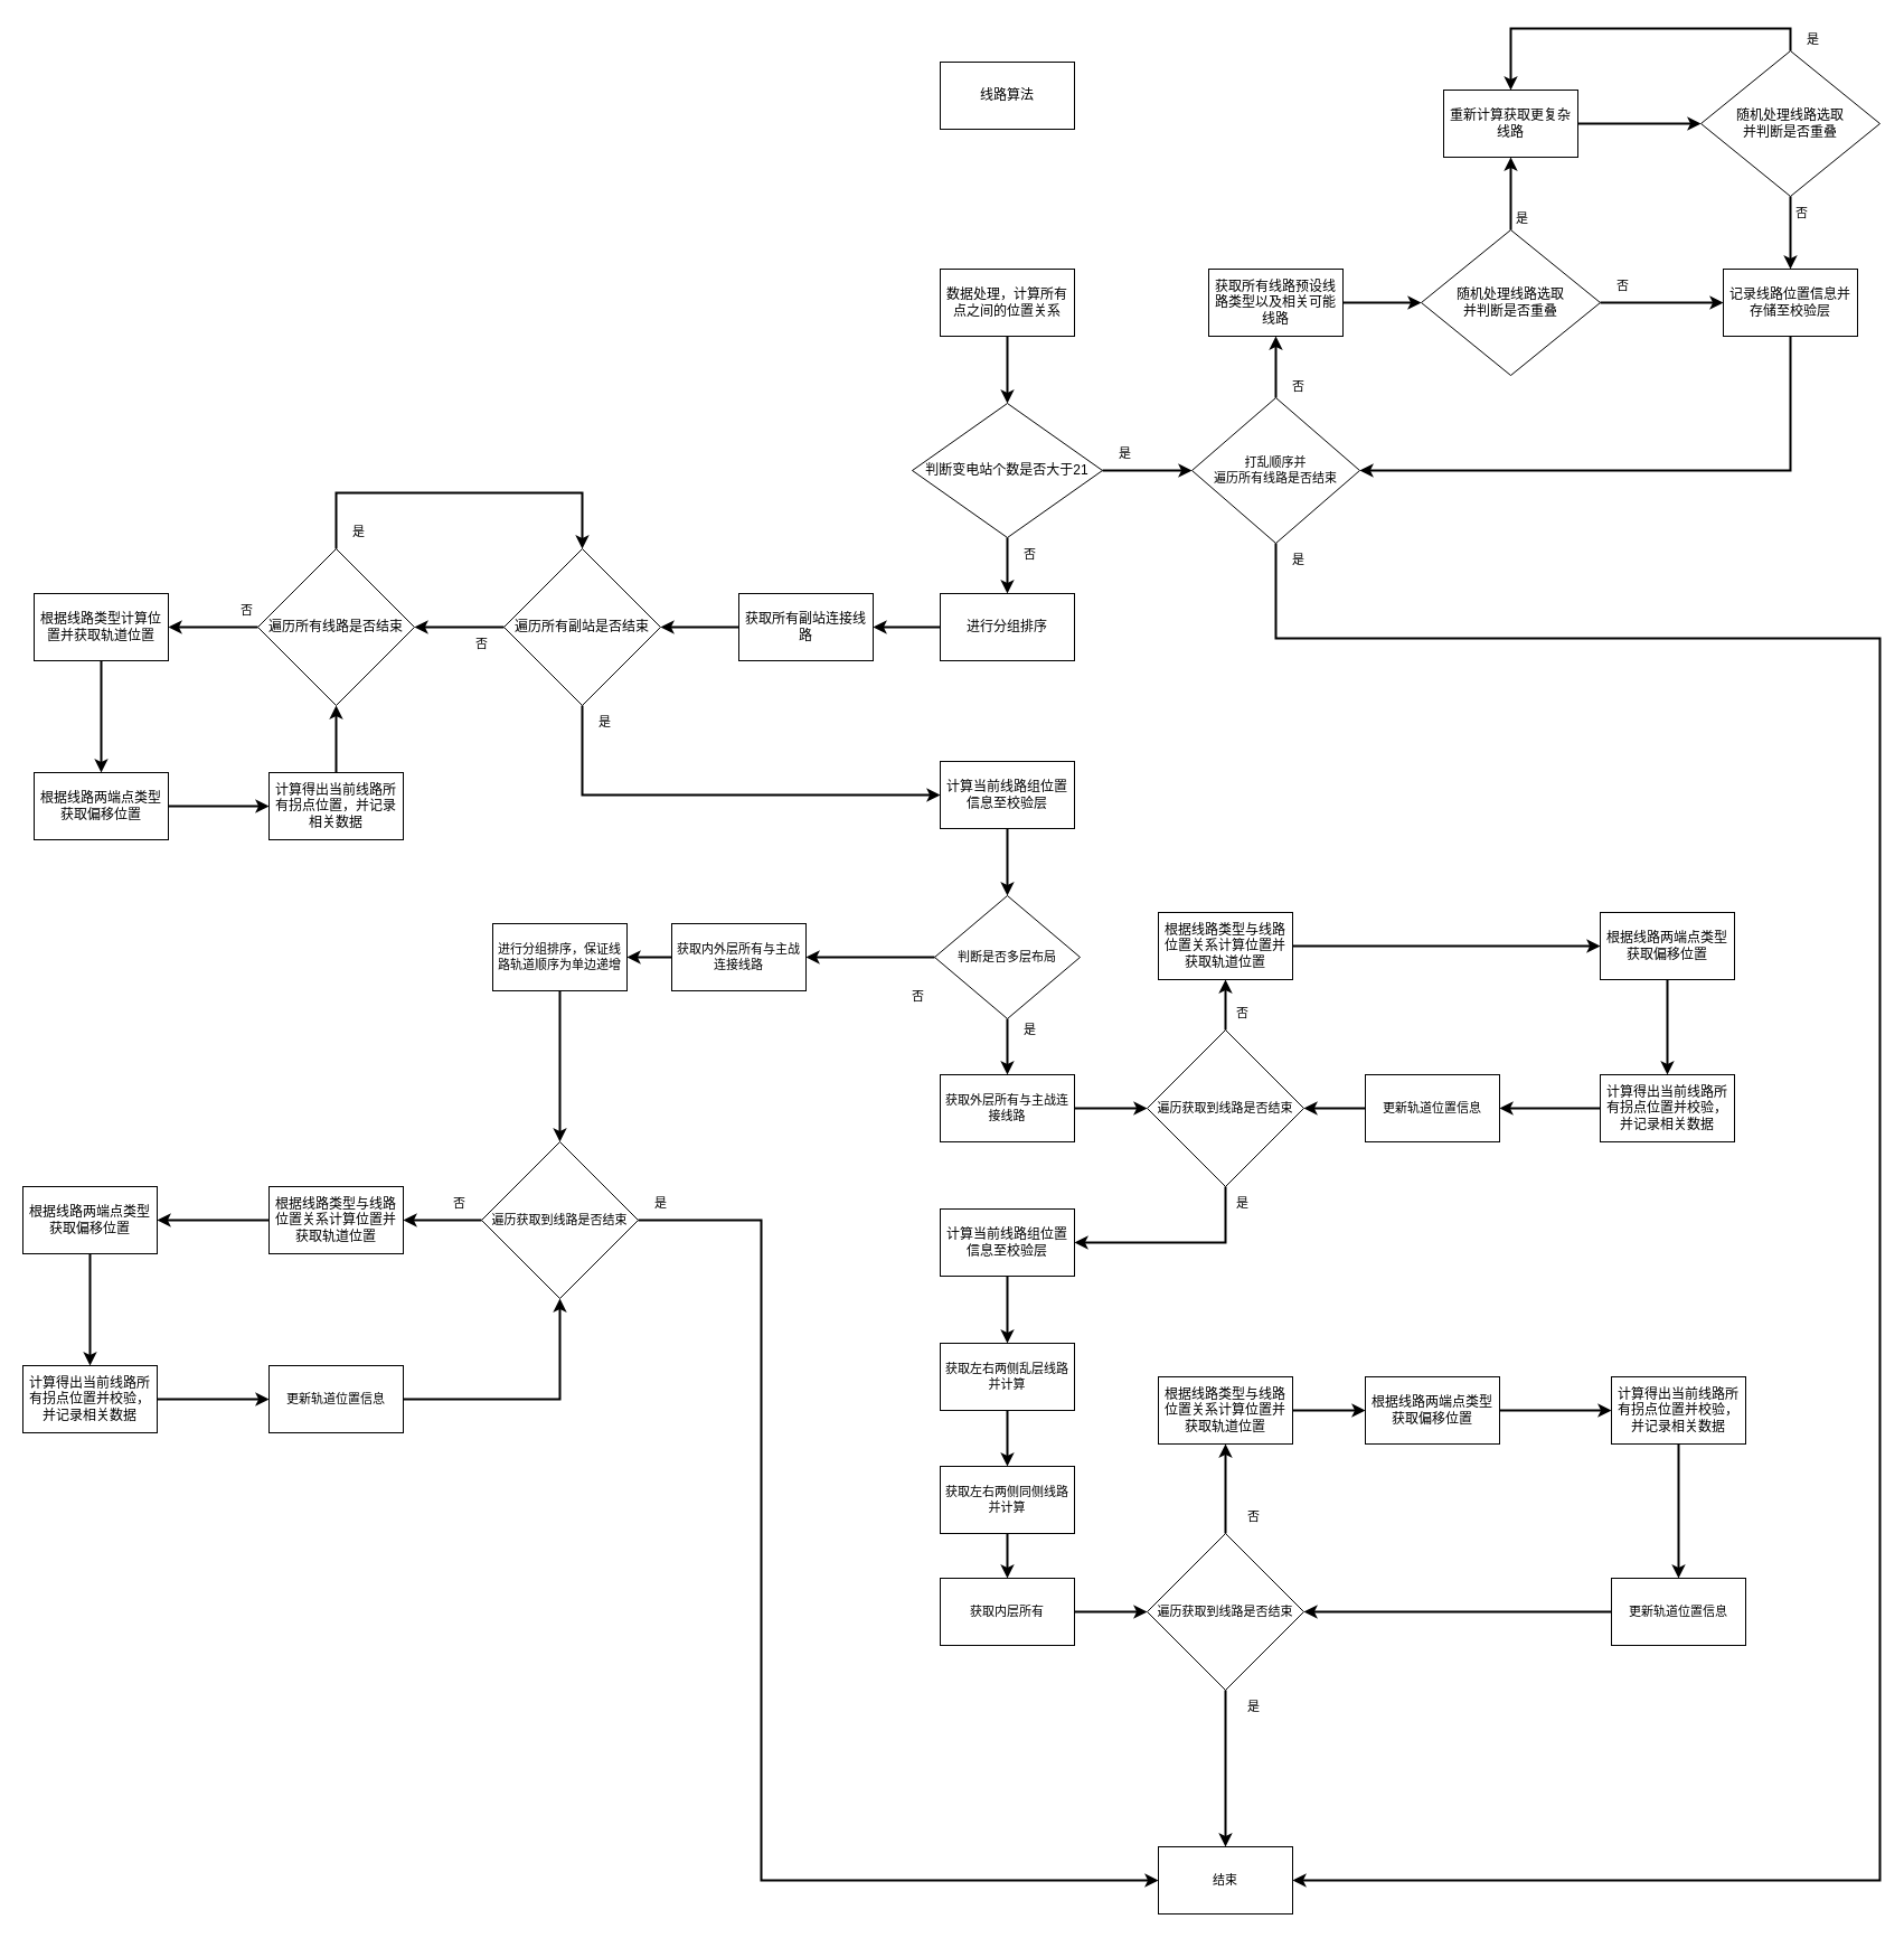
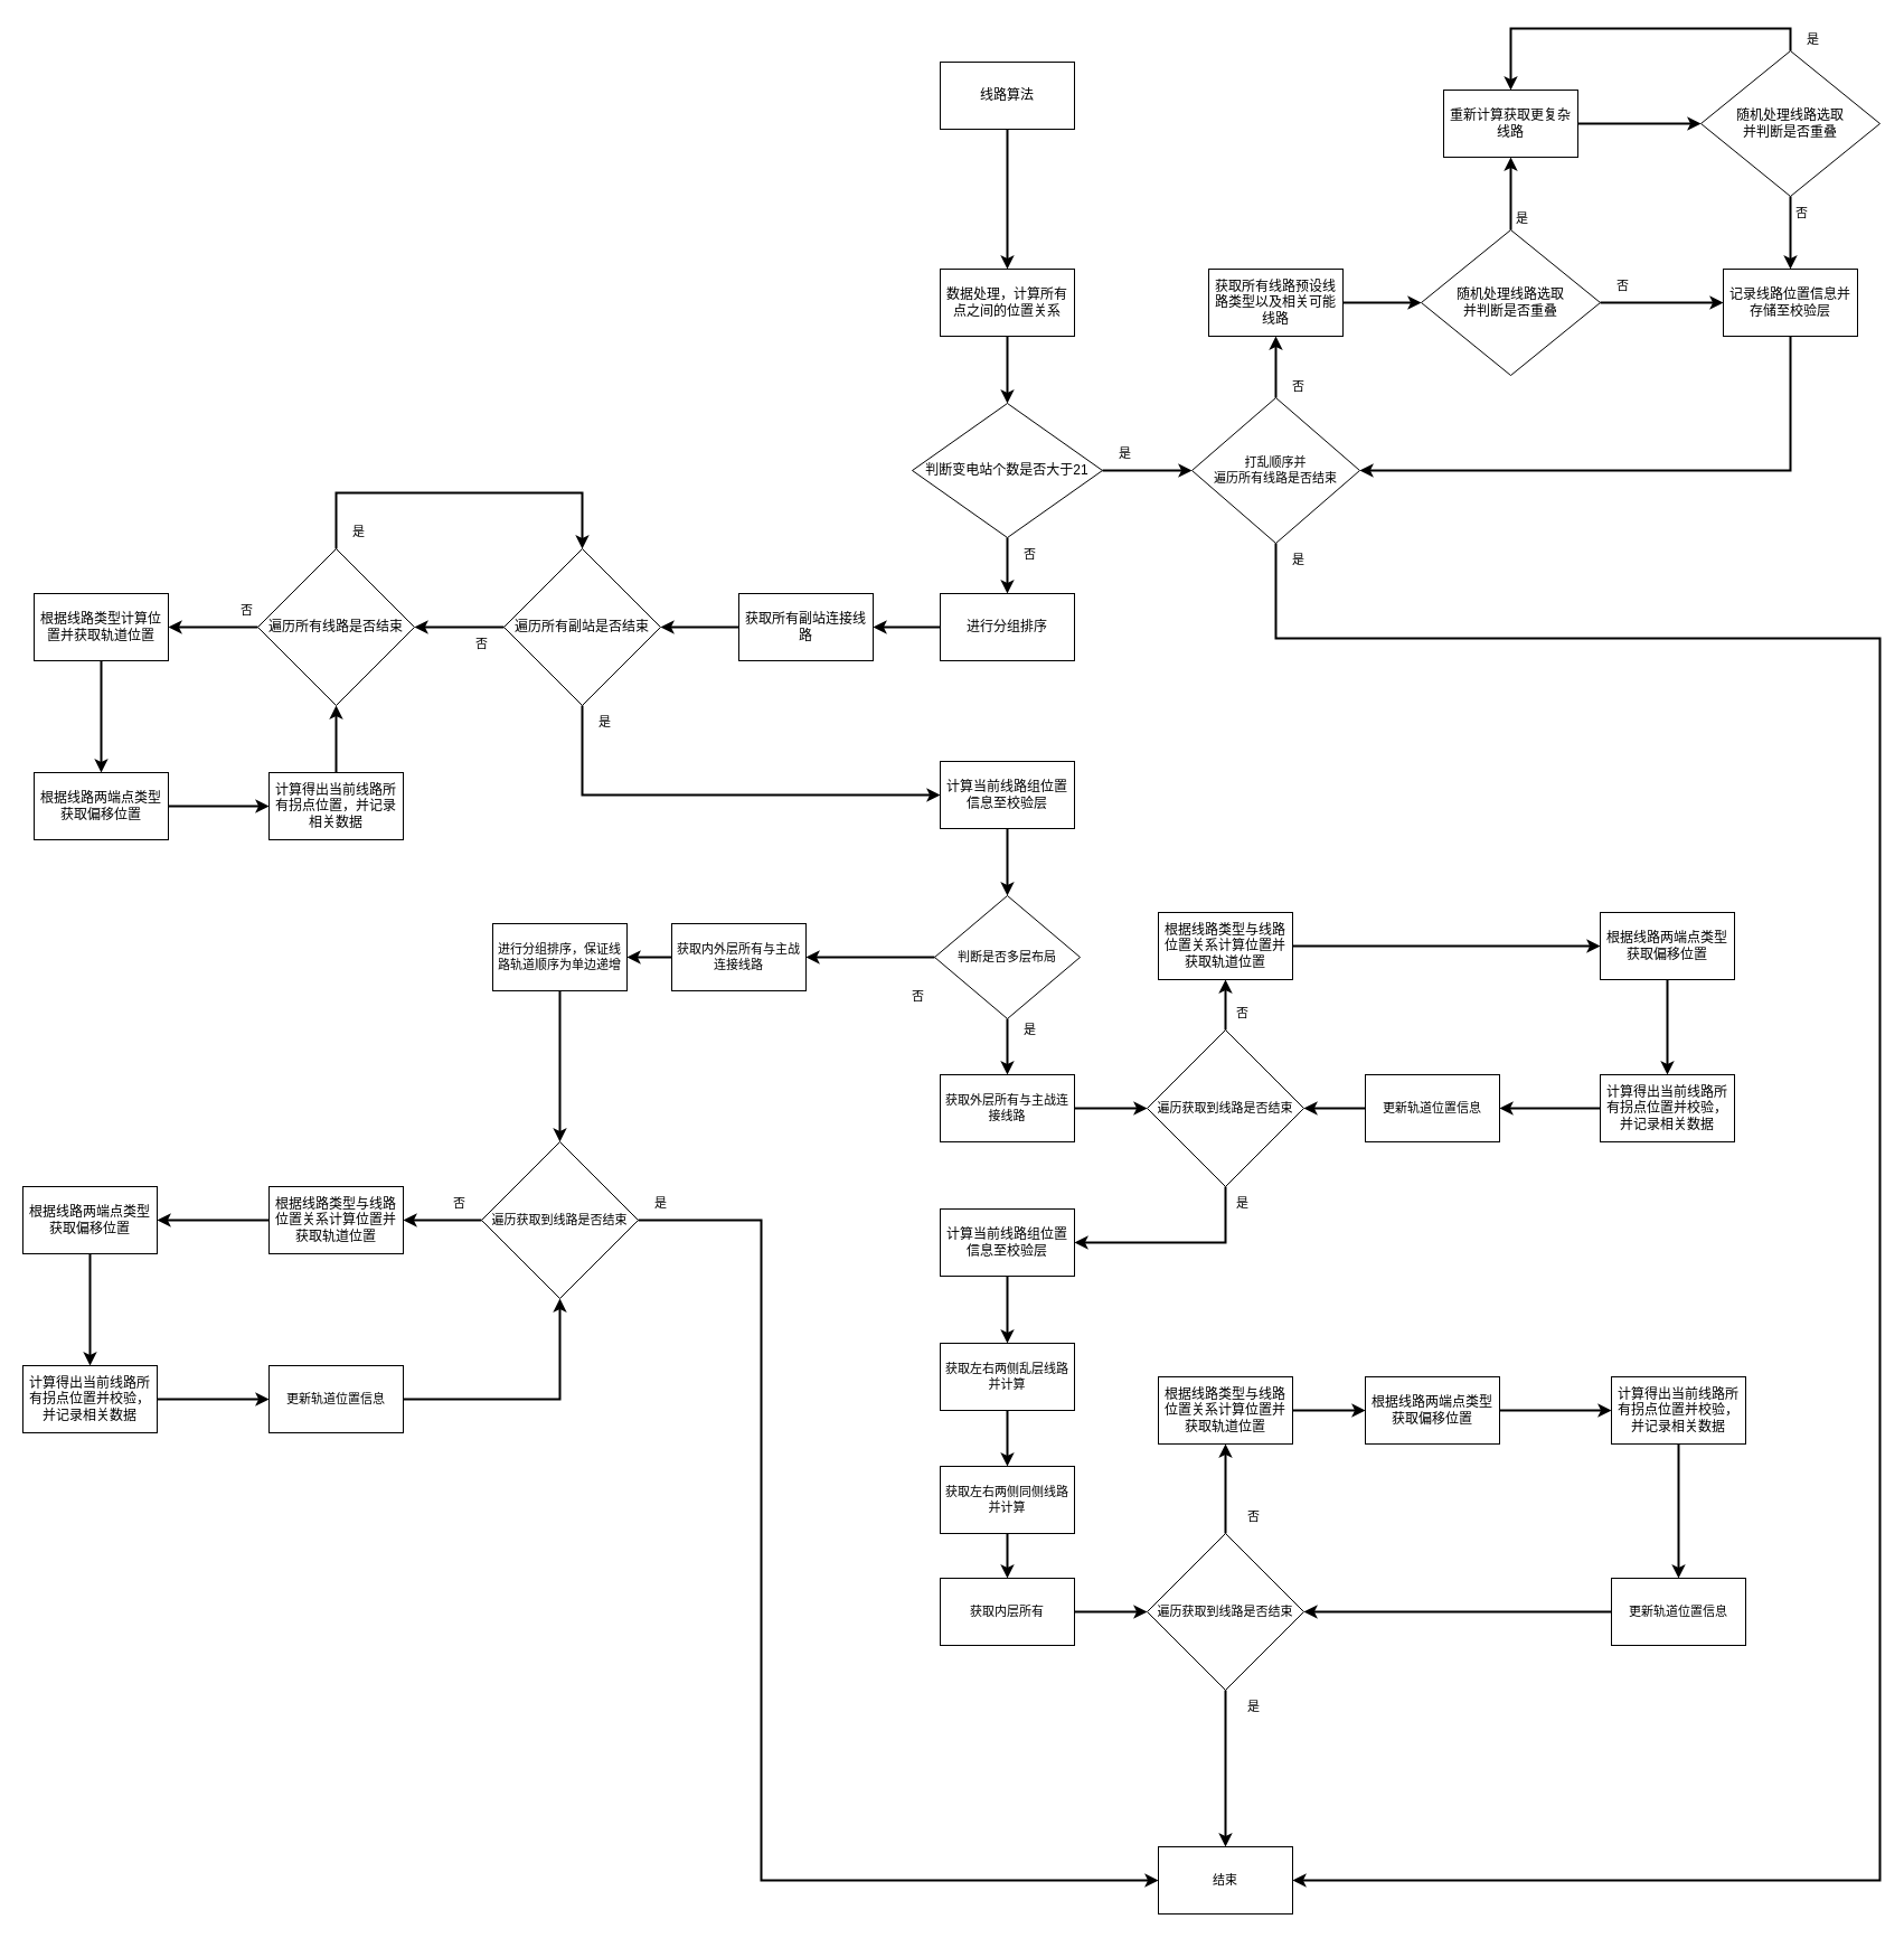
+ <mxCell id="2" value="" style="edgeStyle=orthogonalEdgeStyle;rounded=0;orthogonalLoop=1;jettySize=auto;html=1;strokeWidth=2;" edge="1" parent="1" source="3" target="5"><mxGeometry relative="1" as="geometry" /></mxCell>
